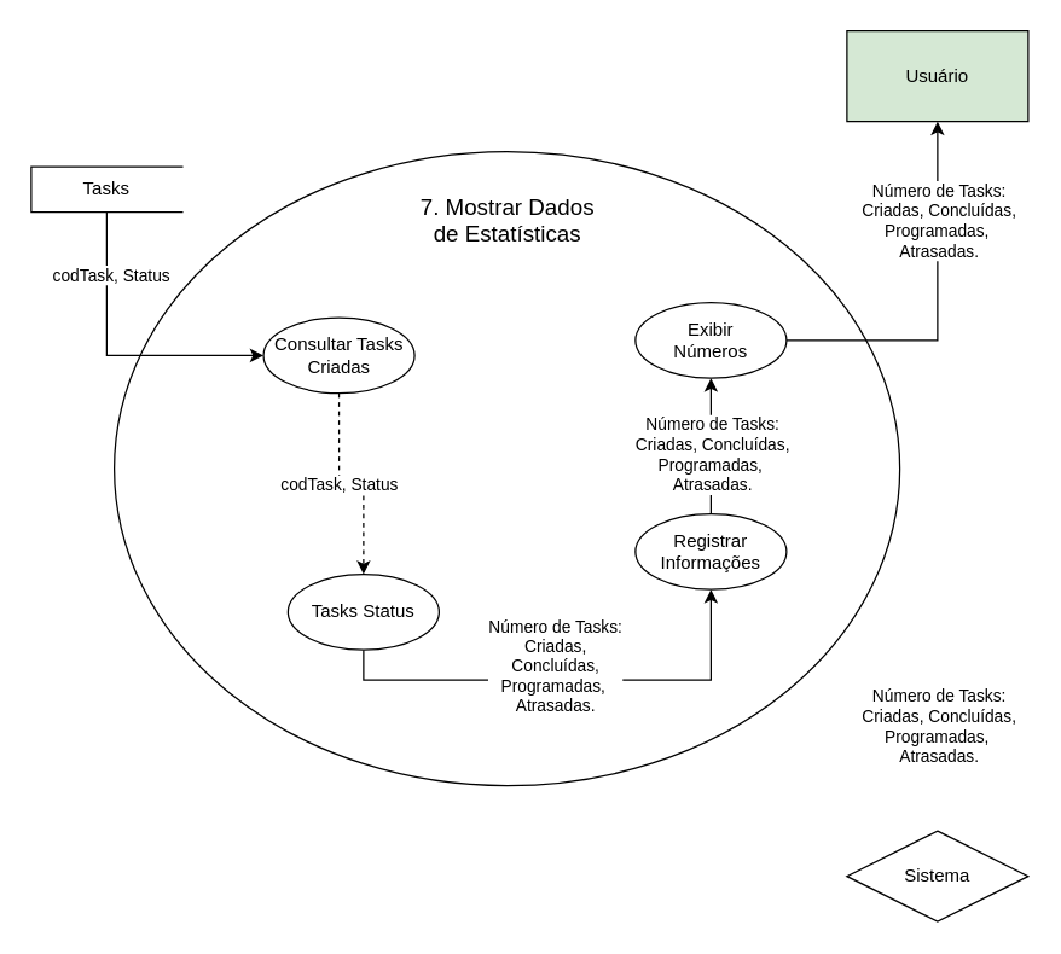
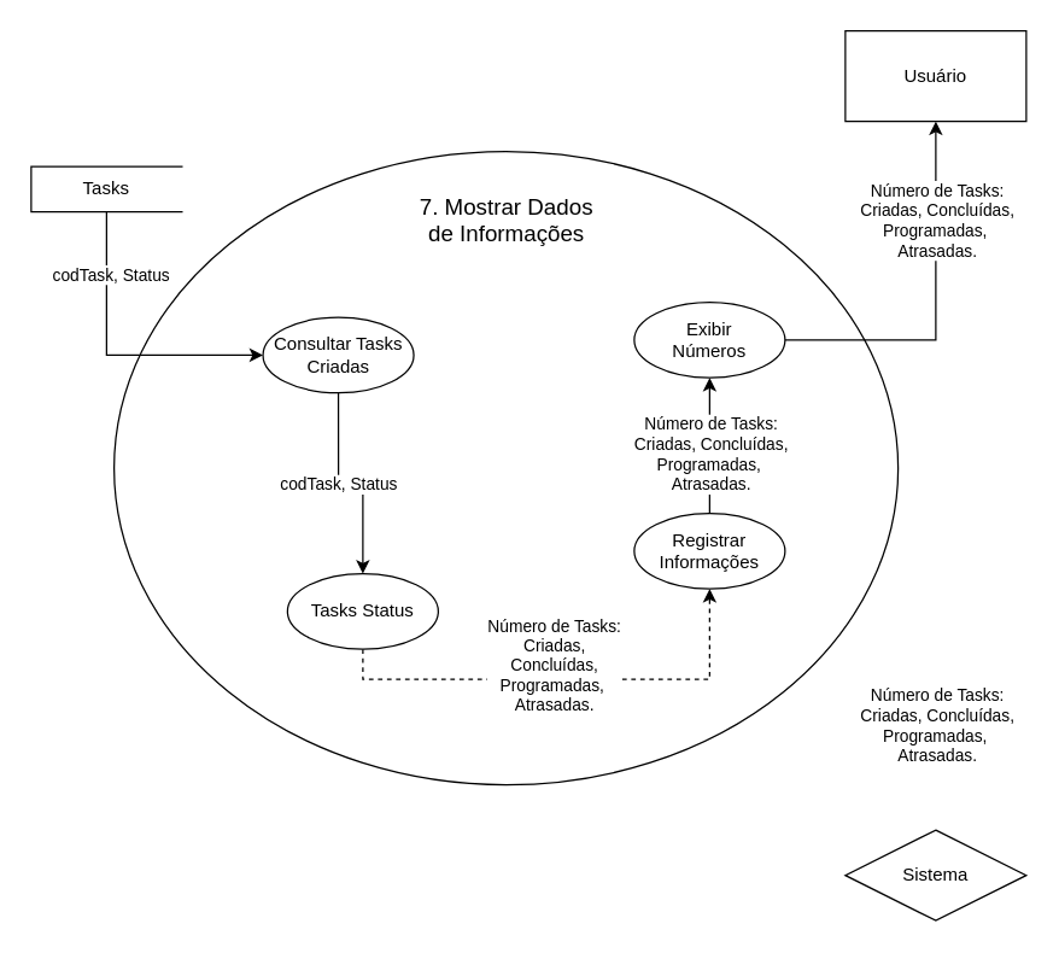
- <mxCell id="18" value="Usuário" style="whiteSpace=wrap;html=1;dashed=0;fillColor=#d5e8d4;" vertex="1" parent="1"><mxGeometry x="560" y="20" width="120" height="60" as="geometry" /></mxCell>
+ <mxCell id="18" value="Usuário" style="whiteSpace=wrap;html=1;dashed=0;" vertex="1" parent="1"><mxGeometry x="560" y="20" width="120" height="60" as="geometry" /></mxCell>
- <mxCell id="3" value="7. Mostrar Dados &lt;br&gt;de Estatísticas" style="text;html=1;strokeColor=none;fillColor=none;align=center;verticalAlign=middle;whiteSpace=wrap;rounded=0;fontSize=15;" vertex="1" parent="1"><mxGeometry x="223.75" y="130" width="222.5" height="30" as="geometry" /></mxCell>
+ <mxCell id="3" value="7. Mostrar Dados &lt;br&gt;de Informações" style="text;html=1;strokeColor=none;fillColor=none;align=center;verticalAlign=middle;whiteSpace=wrap;rounded=0;fontSize=15;" vertex="1" parent="1"><mxGeometry x="223.75" y="130" width="222.5" height="30" as="geometry" /></mxCell>
- <mxCell id="7" value="" style="edgeStyle=orthogonalEdgeStyle;rounded=0;orthogonalLoop=1;jettySize=auto;html=1;entryX=0.5;entryY=0;entryDx=0;entryDy=0;dashed=1;" edge="1" parent="1" source="8" target="11"><mxGeometry relative="1" as="geometry" /></mxCell>
+ <mxCell id="7" value="" style="edgeStyle=orthogonalEdgeStyle;rounded=0;orthogonalLoop=1;jettySize=auto;html=1;entryX=0.5;entryY=0;entryDx=0;entryDy=0;" edge="1" parent="1" source="8" target="11"><mxGeometry relative="1" as="geometry" /></mxCell>
- <mxCell id="9" value="" style="edgeStyle=orthogonalEdgeStyle;rounded=0;orthogonalLoop=1;jettySize=auto;html=1;entryX=0.5;entryY=1;entryDx=0;entryDy=0;exitX=0.5;exitY=1;exitDx=0;exitDy=0;" edge="1" parent="1" source="11" target="14"><mxGeometry relative="1" as="geometry" /></mxCell>
+ <mxCell id="9" value="" style="edgeStyle=orthogonalEdgeStyle;rounded=0;orthogonalLoop=1;jettySize=auto;html=1;entryX=0.5;entryY=1;entryDx=0;entryDy=0;exitX=0.5;exitY=1;exitDx=0;exitDy=0;dashed=1;" edge="1" parent="1" source="11" target="14"><mxGeometry relative="1" as="geometry" /></mxCell>
